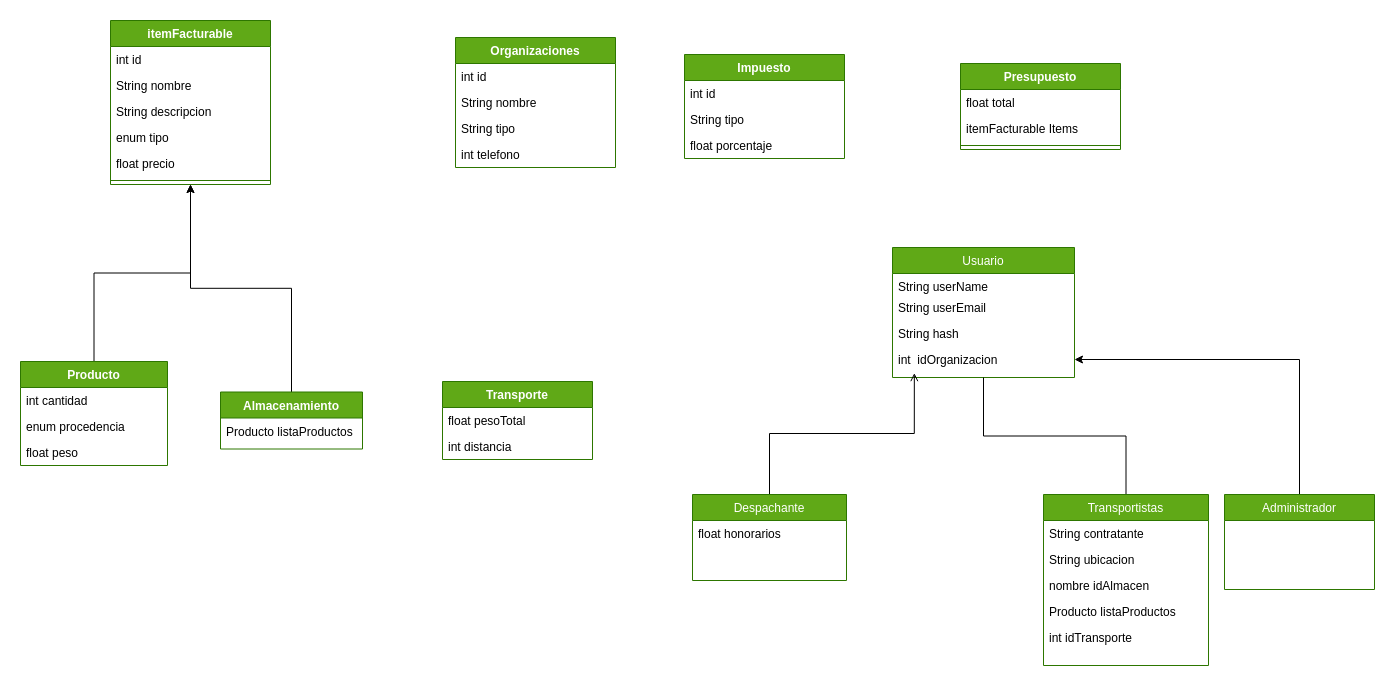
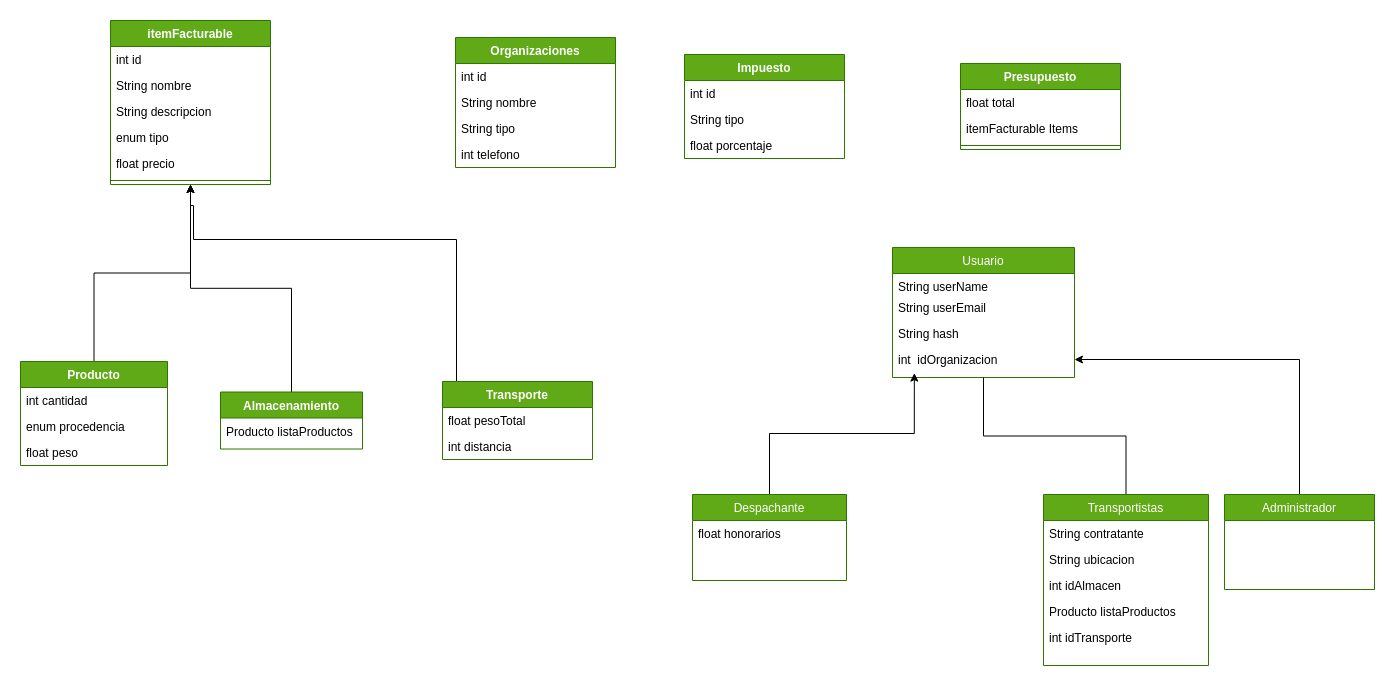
+ <mxCell id="31" style="edgeStyle=orthogonalEdgeStyle;rounded=0;orthogonalLoop=1;jettySize=auto;html=1;entryX=0.5;entryY=1;entryDx=0;entryDy=0;" parent="1" source="32" target="24" edge="1"><mxGeometry relative="1" as="geometry"><Array as="points"><mxPoint x="456" y="239" /><mxPoint x="193" y="239" /><mxPoint x="193" y="205" /><mxPoint x="190" y="205" /></Array></mxGeometry></mxCell>
- <mxCell id="7" style="edgeStyle=orthogonalEdgeStyle;rounded=0;orthogonalLoop=1;jettySize=auto;html=1;entryX=0.12;entryY=1.023;entryDx=0;entryDy=0;entryPerimeter=0;endArrow=open;" edge="1" parent="1" source="8" target="6"><mxGeometry relative="1" as="geometry" /></mxCell>
+ <mxCell id="7" style="edgeStyle=orthogonalEdgeStyle;rounded=0;orthogonalLoop=1;jettySize=auto;html=1;entryX=0.12;entryY=1.023;entryDx=0;entryDy=0;entryPerimeter=0;" edge="1" parent="1" source="8" target="6"><mxGeometry relative="1" as="geometry" /></mxCell>
- <mxCell id="14" value="nombre idAlmacen " style="text;strokeColor=none;fillColor=none;align=left;verticalAlign=top;spacingLeft=4;spacingRight=4;overflow=hidden;rotatable=0;points=[[0,0.5],[1,0.5]];portConstraint=eastwest;" parent="11" vertex="1"><mxGeometry y="78" width="165" height="26" as="geometry" /></mxCell>
+ <mxCell id="14" value="int idAlmacen " style="text;strokeColor=none;fillColor=none;align=left;verticalAlign=top;spacingLeft=4;spacingRight=4;overflow=hidden;rotatable=0;points=[[0,0.5],[1,0.5]];portConstraint=eastwest;" parent="11" vertex="1"><mxGeometry y="78" width="165" height="26" as="geometry" /></mxCell>
